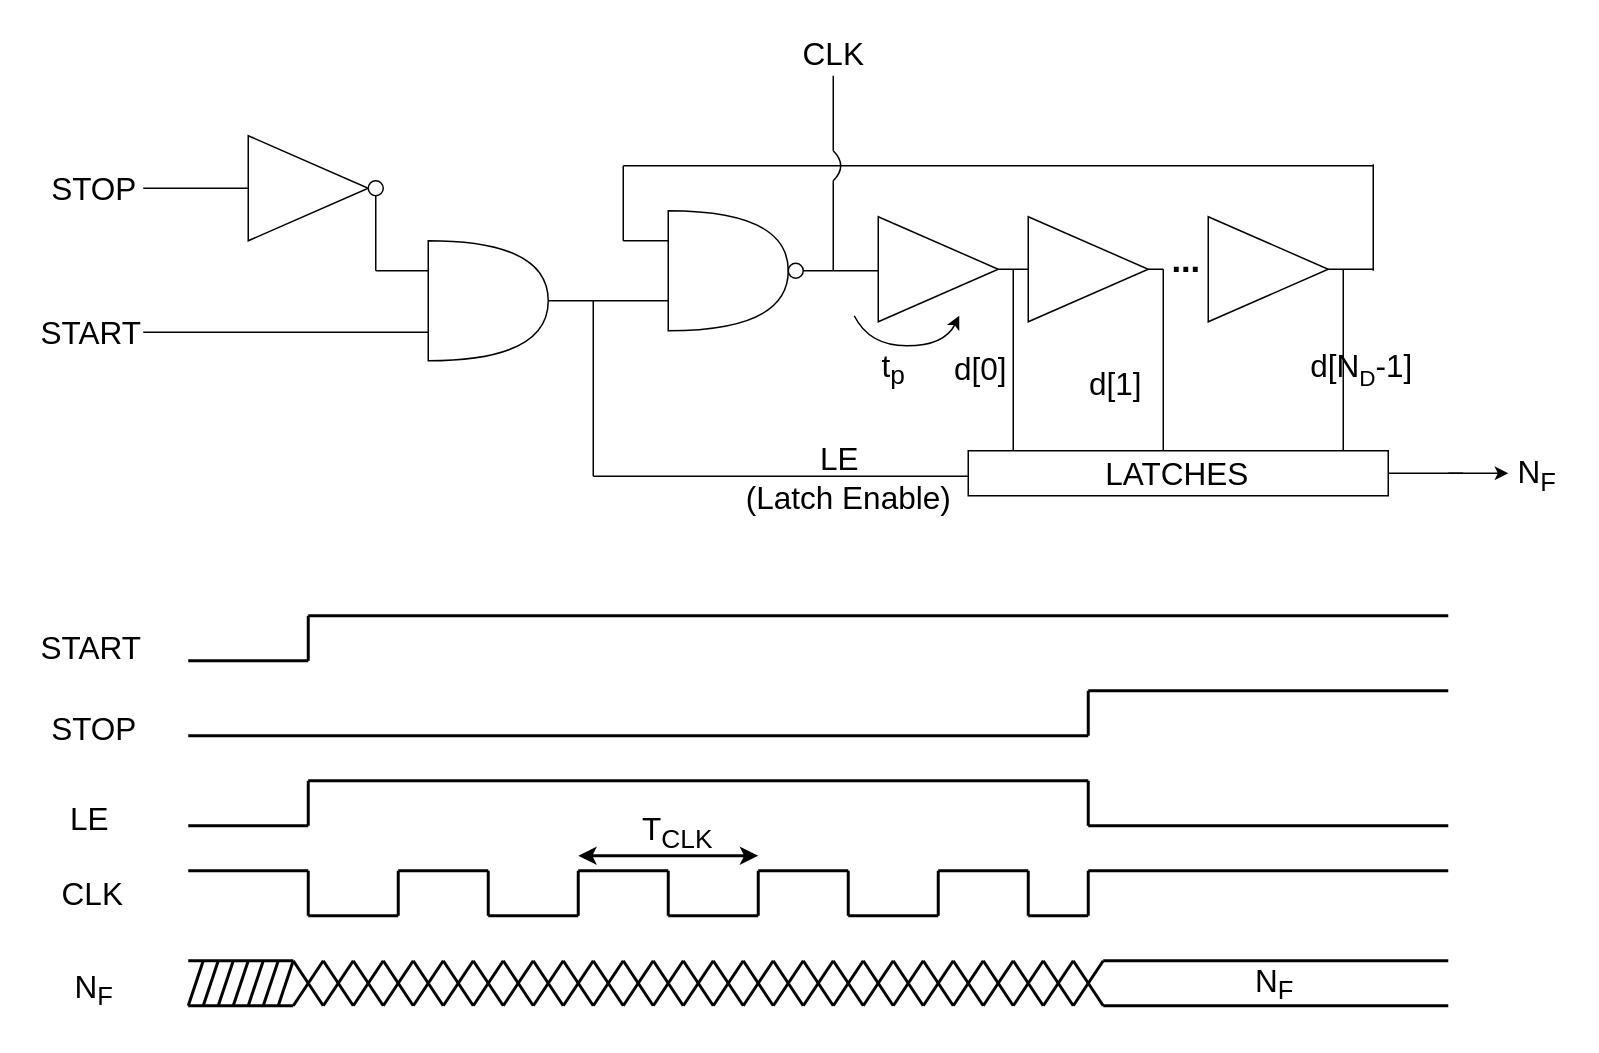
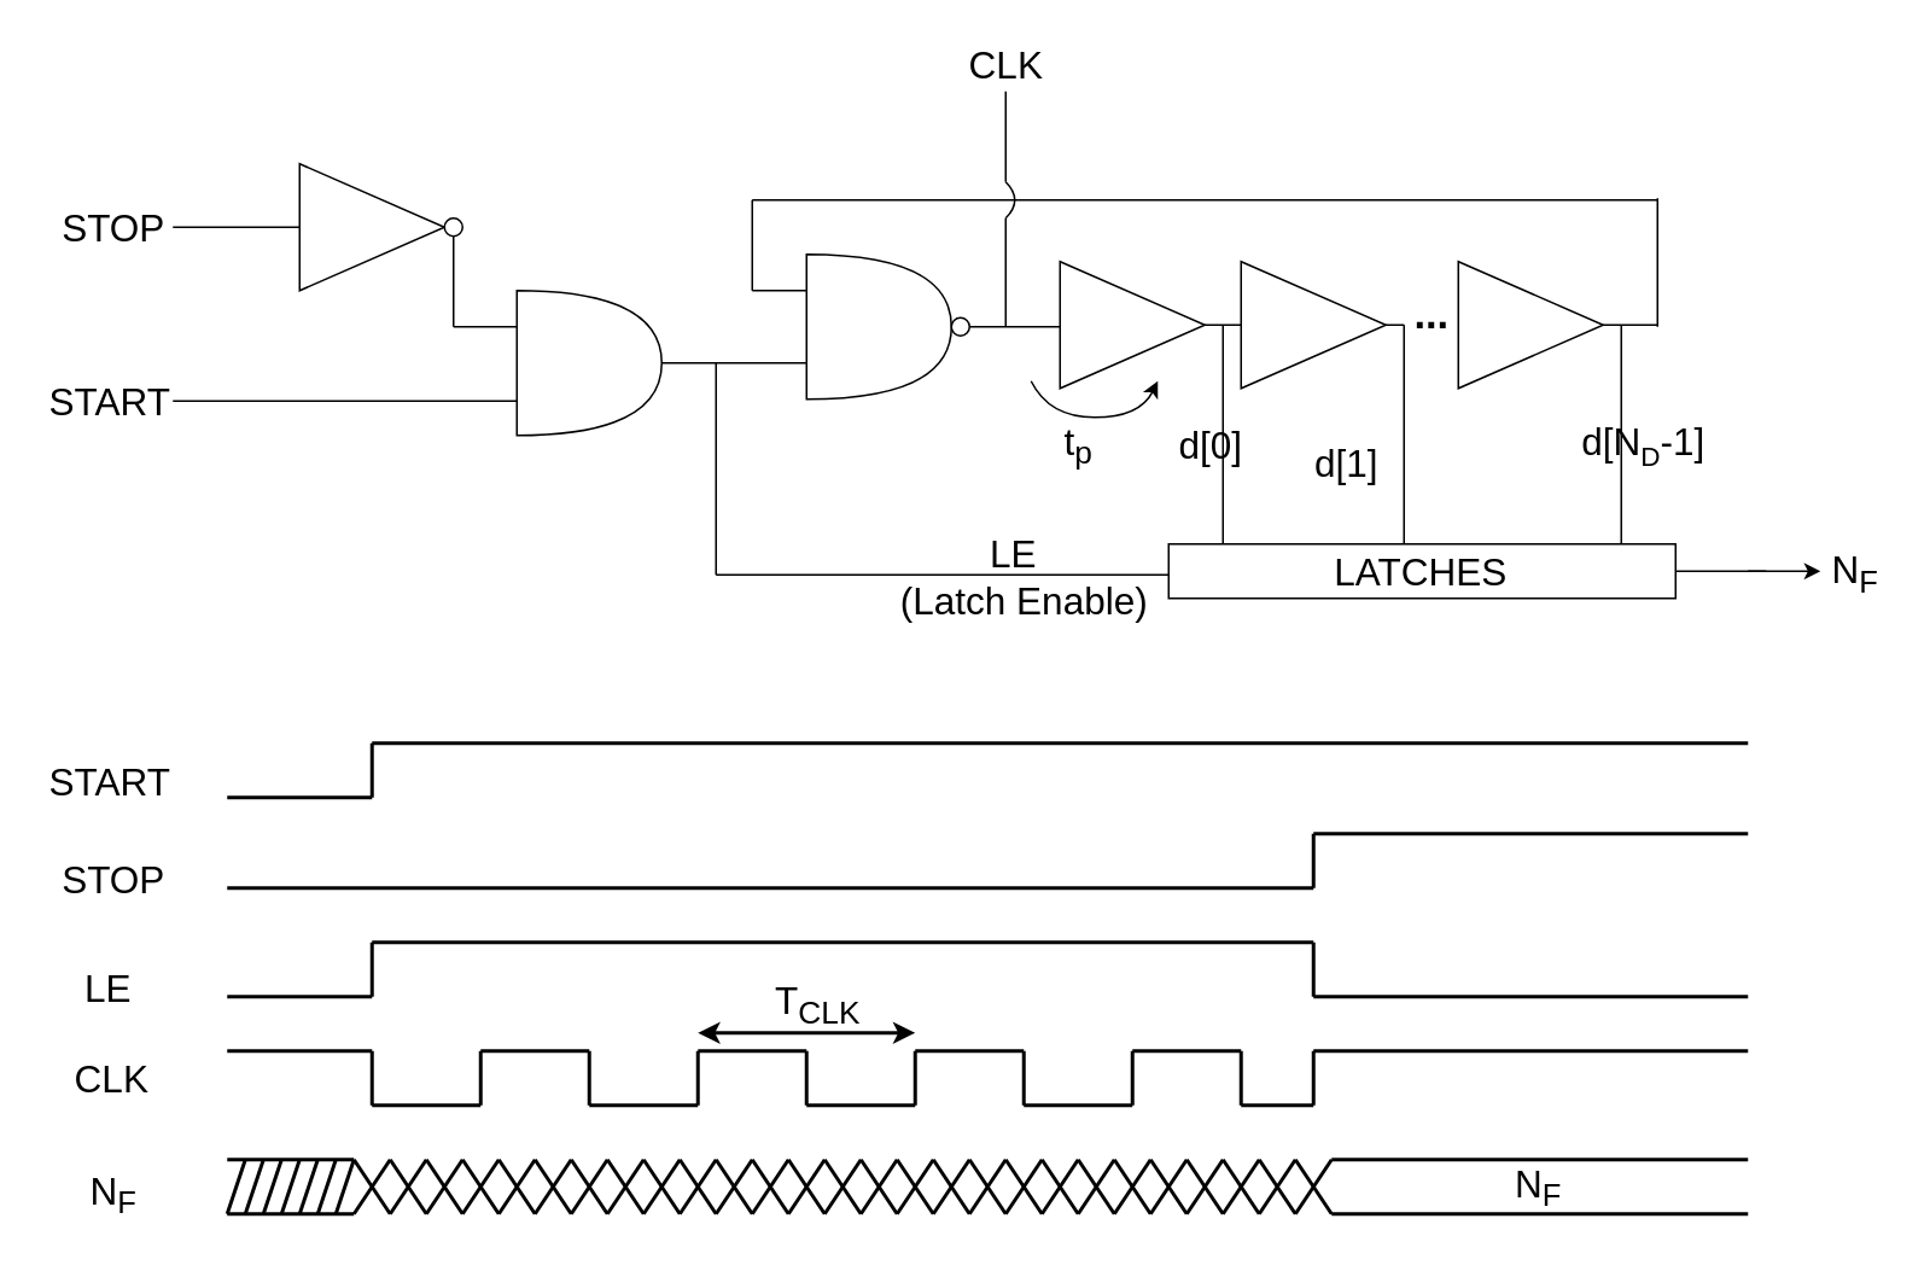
- <mxCell id="38" value="&lt;font color=&quot;#000000&quot;&gt;d[0]&lt;/font&gt;" style="text;html=1;resizable=0;autosize=1;align=center;verticalAlign=middle;points=[];fillColor=none;strokeColor=none;rounded=0;fontSize=21;" vertex="1" parent="1"><mxGeometry x="628" y="230" width="50" height="30" as="geometry" /></mxCell>
+ <mxCell id="38" value="&lt;font color=&quot;#000000&quot;&gt;d[0]&lt;/font&gt;" style="text;html=1;resizable=0;autosize=1;align=center;verticalAlign=middle;points=[];fillColor=none;strokeColor=none;rounded=0;fontSize=21;" vertex="1" parent="1"><mxGeometry x="643" y="230" width="50" height="30" as="geometry" /></mxCell>
